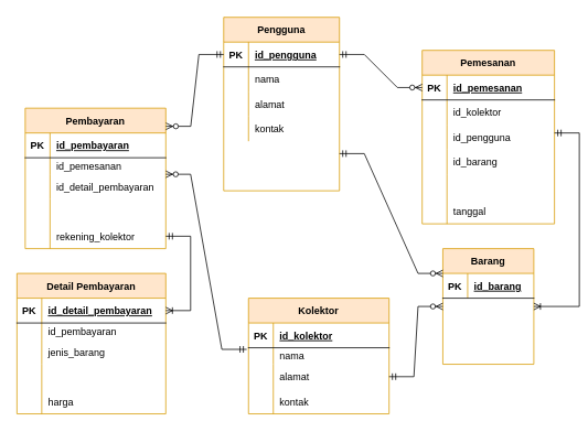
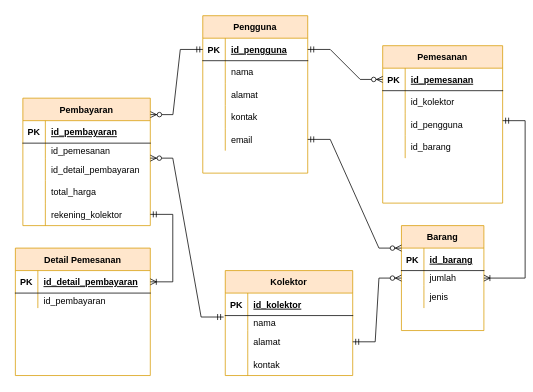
+ <mxCell id="47" value="email" style="shape=partialRectangle;overflow=hidden;connectable=0;fillColor=none;top=0;left=0;bottom=0;right=0;align=left;spacingLeft=6;" parent="45" vertex="1"><mxGeometry x="30" width="110" height="30" as="geometry"><mxRectangle width="110" height="30" as="alternateBounds" /></mxGeometry></mxCell>
+ <mxCell id="94" value="total_harga" style="shape=partialRectangle;overflow=hidden;connectable=0;fillColor=none;top=0;left=0;bottom=0;right=0;align=left;spacingLeft=6;" parent="92" vertex="1"><mxGeometry x="30" width="140" height="30" as="geometry"><mxRectangle width="140" height="30" as="alternateBounds" /></mxGeometry></mxCell>
- <mxCell id="19" value="tanggal " style="shape=partialRectangle;overflow=hidden;connectable=0;fillColor=none;top=0;left=0;bottom=0;right=0;align=left;spacingLeft=6;" parent="17" vertex="1"><mxGeometry x="30" width="130" height="30" as="geometry"><mxRectangle width="130" height="30" as="alternateBounds" /></mxGeometry></mxCell>
- <mxCell id="67" value="Detail Pembayaran" style="shape=table;startSize=30;container=1;collapsible=1;childLayout=tableLayout;fixedRows=1;rowLines=0;fontStyle=1;align=center;resizeLast=1;fillColor=#ffe6cc;strokeColor=#d79b00;" parent="1" vertex="1"><mxGeometry x="20" y="330" width="180" height="170" as="geometry" /></mxCell>
+ <mxCell id="67" value="Detail Pemesanan" style="shape=table;startSize=30;container=1;collapsible=1;childLayout=tableLayout;fixedRows=1;rowLines=0;fontStyle=1;align=center;resizeLast=1;fillColor=#ffe6cc;strokeColor=#d79b00;" parent="1" vertex="1"><mxGeometry x="20" y="330" width="180" height="170" as="geometry" /></mxCell>
+ <mxCell id="26" value="jumlah " style="shape=partialRectangle;overflow=hidden;connectable=0;fillColor=none;top=0;left=0;bottom=0;right=0;align=left;spacingLeft=6;" parent="24" vertex="1"><mxGeometry x="30" width="80" height="20" as="geometry"><mxRectangle width="80" height="20" as="alternateBounds" /></mxGeometry></mxCell>
+ <mxCell id="29" value="jenis " style="shape=partialRectangle;overflow=hidden;connectable=0;fillColor=none;top=0;left=0;bottom=0;right=0;align=left;spacingLeft=6;" parent="27" vertex="1"><mxGeometry x="30" width="80" height="30" as="geometry"><mxRectangle width="80" height="30" as="alternateBounds" /></mxGeometry></mxCell>
- <mxCell id="76" value="jenis_barang" style="shape=partialRectangle;overflow=hidden;connectable=0;fillColor=none;top=0;left=0;bottom=0;right=0;align=left;spacingLeft=6;" parent="74" vertex="1"><mxGeometry x="30" width="150" height="30" as="geometry"><mxRectangle width="150" height="30" as="alternateBounds" /></mxGeometry></mxCell>
- <mxCell id="81" value="harga" style="shape=partialRectangle;overflow=hidden;connectable=0;fillColor=none;top=0;left=0;bottom=0;right=0;align=left;spacingLeft=6;" parent="79" vertex="1"><mxGeometry x="30" width="150" height="30" as="geometry"><mxRectangle width="150" height="30" as="alternateBounds" /></mxGeometry></mxCell>
